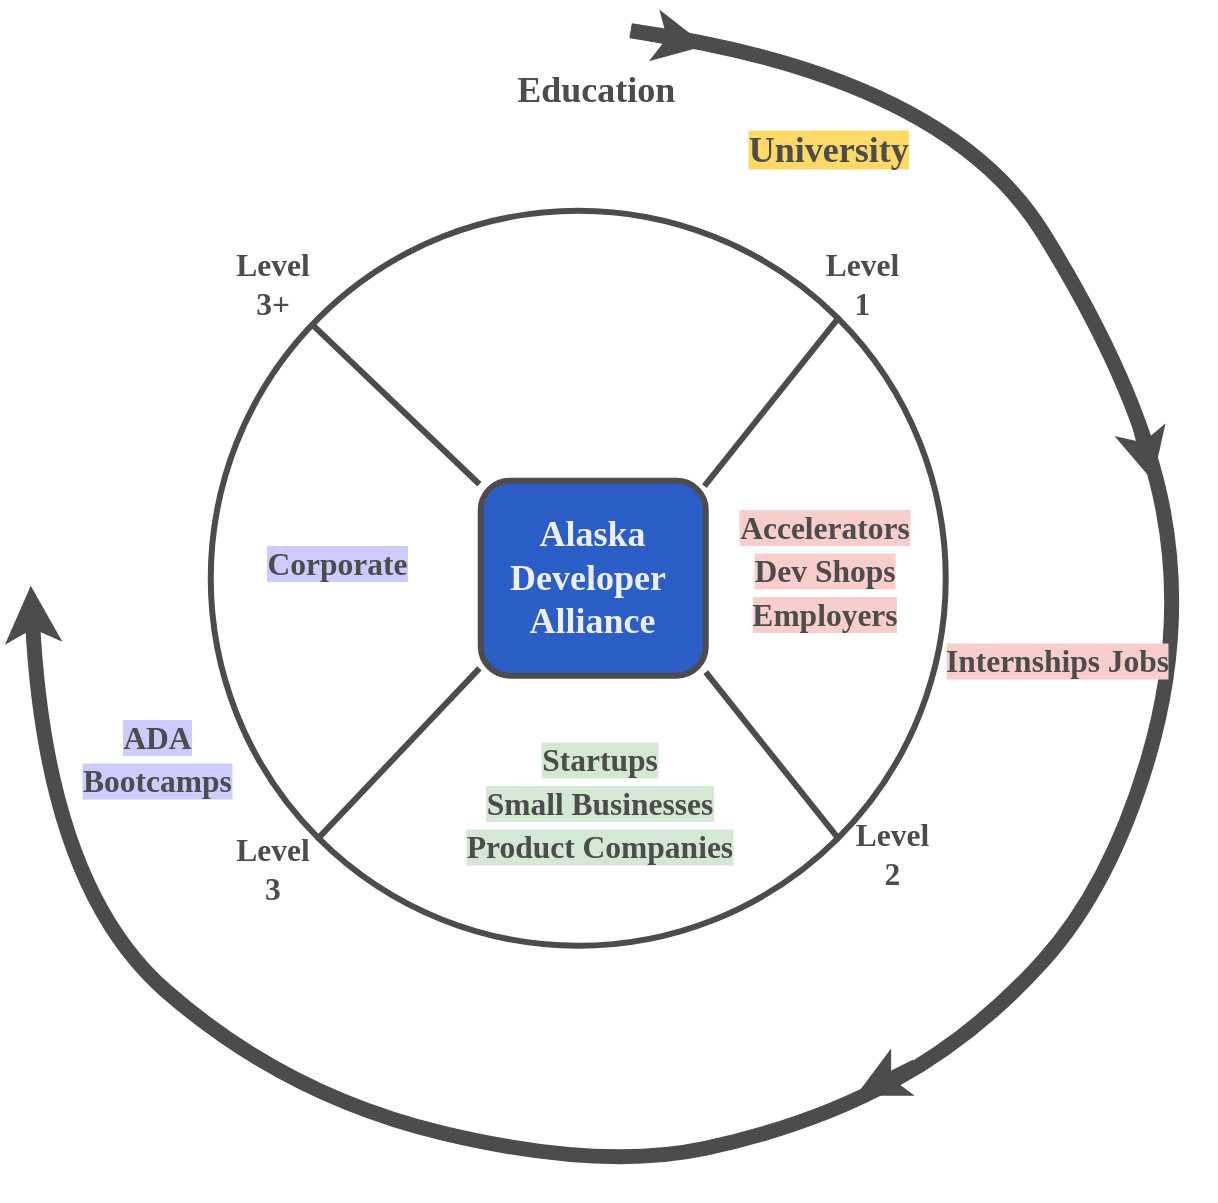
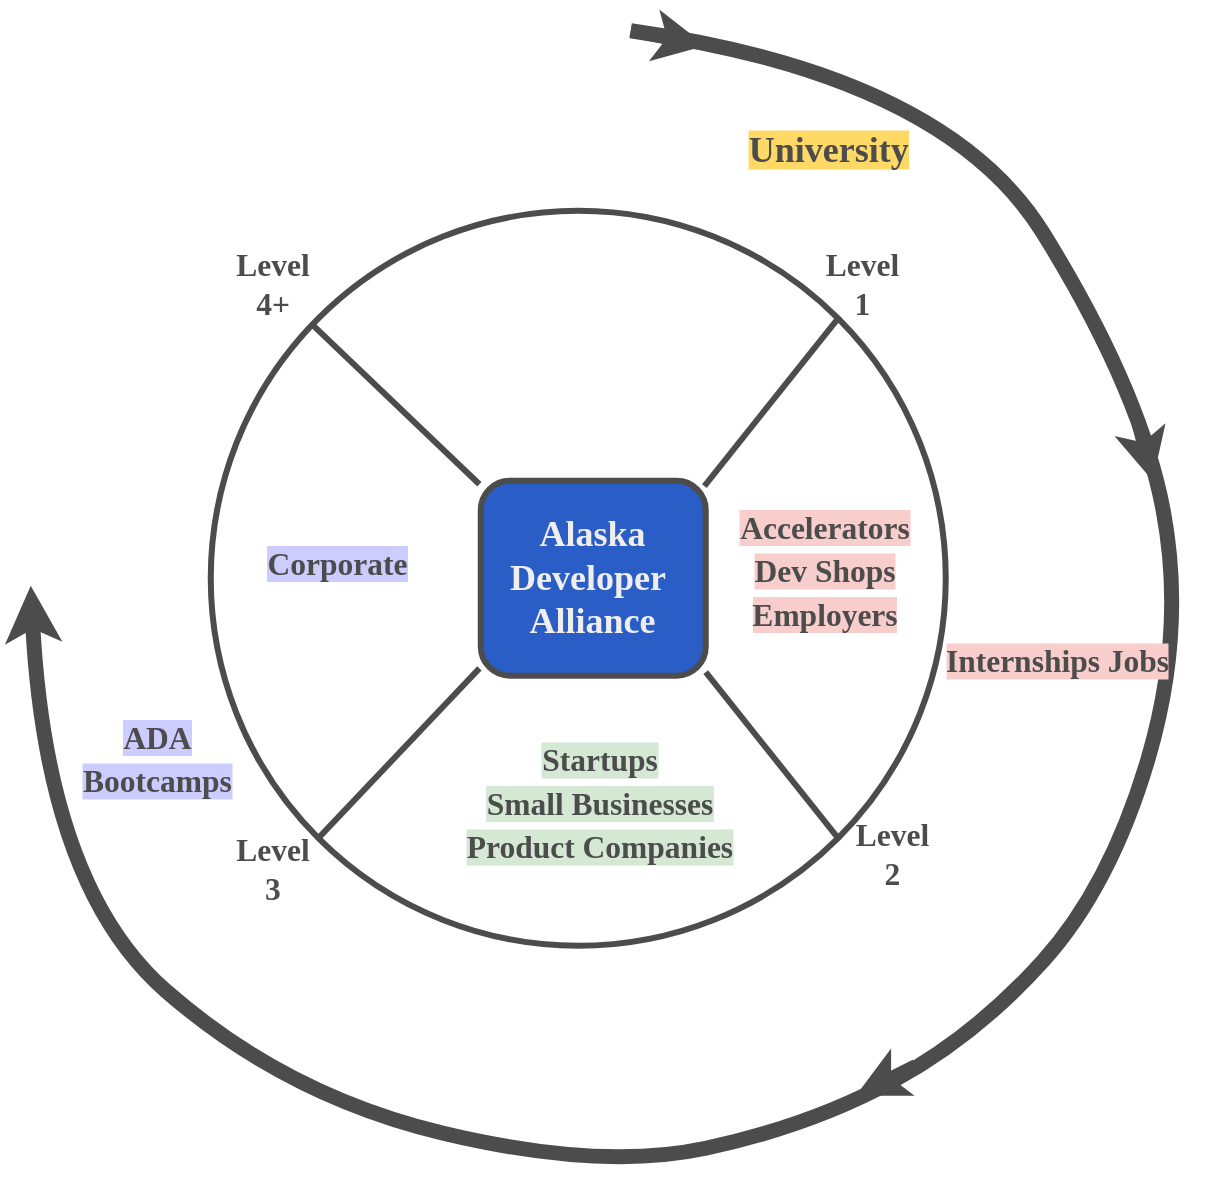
- <mxCell id="12" value="&lt;font face=&quot;Montserrat&quot; style=&quot;font-size: 24px&quot; color=&quot;#4c4c4c&quot;&gt;&lt;b&gt;Education&lt;/b&gt;&lt;/font&gt;" style="text;html=1;strokeColor=none;fillColor=none;align=center;verticalAlign=middle;whiteSpace=wrap;rounded=0;fontFamily=consolas;" vertex="1" parent="1"><mxGeometry x="325" y="50" width="145" height="20" as="geometry" /></mxCell>
- <mxCell id="19" value="&lt;font face=&quot;Montserrat&quot; style=&quot;font-size: 21px&quot; color=&quot;#4c4c4c&quot;&gt;&lt;b&gt;Level&lt;br&gt;3+&lt;br&gt;&lt;/b&gt;&lt;/font&gt;" style="text;html=1;strokeColor=none;fillColor=none;align=center;verticalAlign=middle;whiteSpace=wrap;rounded=0;fontFamily=consolas;" vertex="1" parent="1"><mxGeometry x="127" y="180" width="110" height="20" as="geometry" /></mxCell>
+ <mxCell id="19" value="&lt;font face=&quot;Montserrat&quot; style=&quot;font-size: 21px&quot; color=&quot;#4c4c4c&quot;&gt;&lt;b&gt;Level&lt;br&gt;4+&lt;br&gt;&lt;/b&gt;&lt;/font&gt;" style="text;html=1;strokeColor=none;fillColor=none;align=center;verticalAlign=middle;whiteSpace=wrap;rounded=0;fontFamily=consolas;" vertex="1" parent="1"><mxGeometry x="127" y="180" width="110" height="20" as="geometry" /></mxCell>
